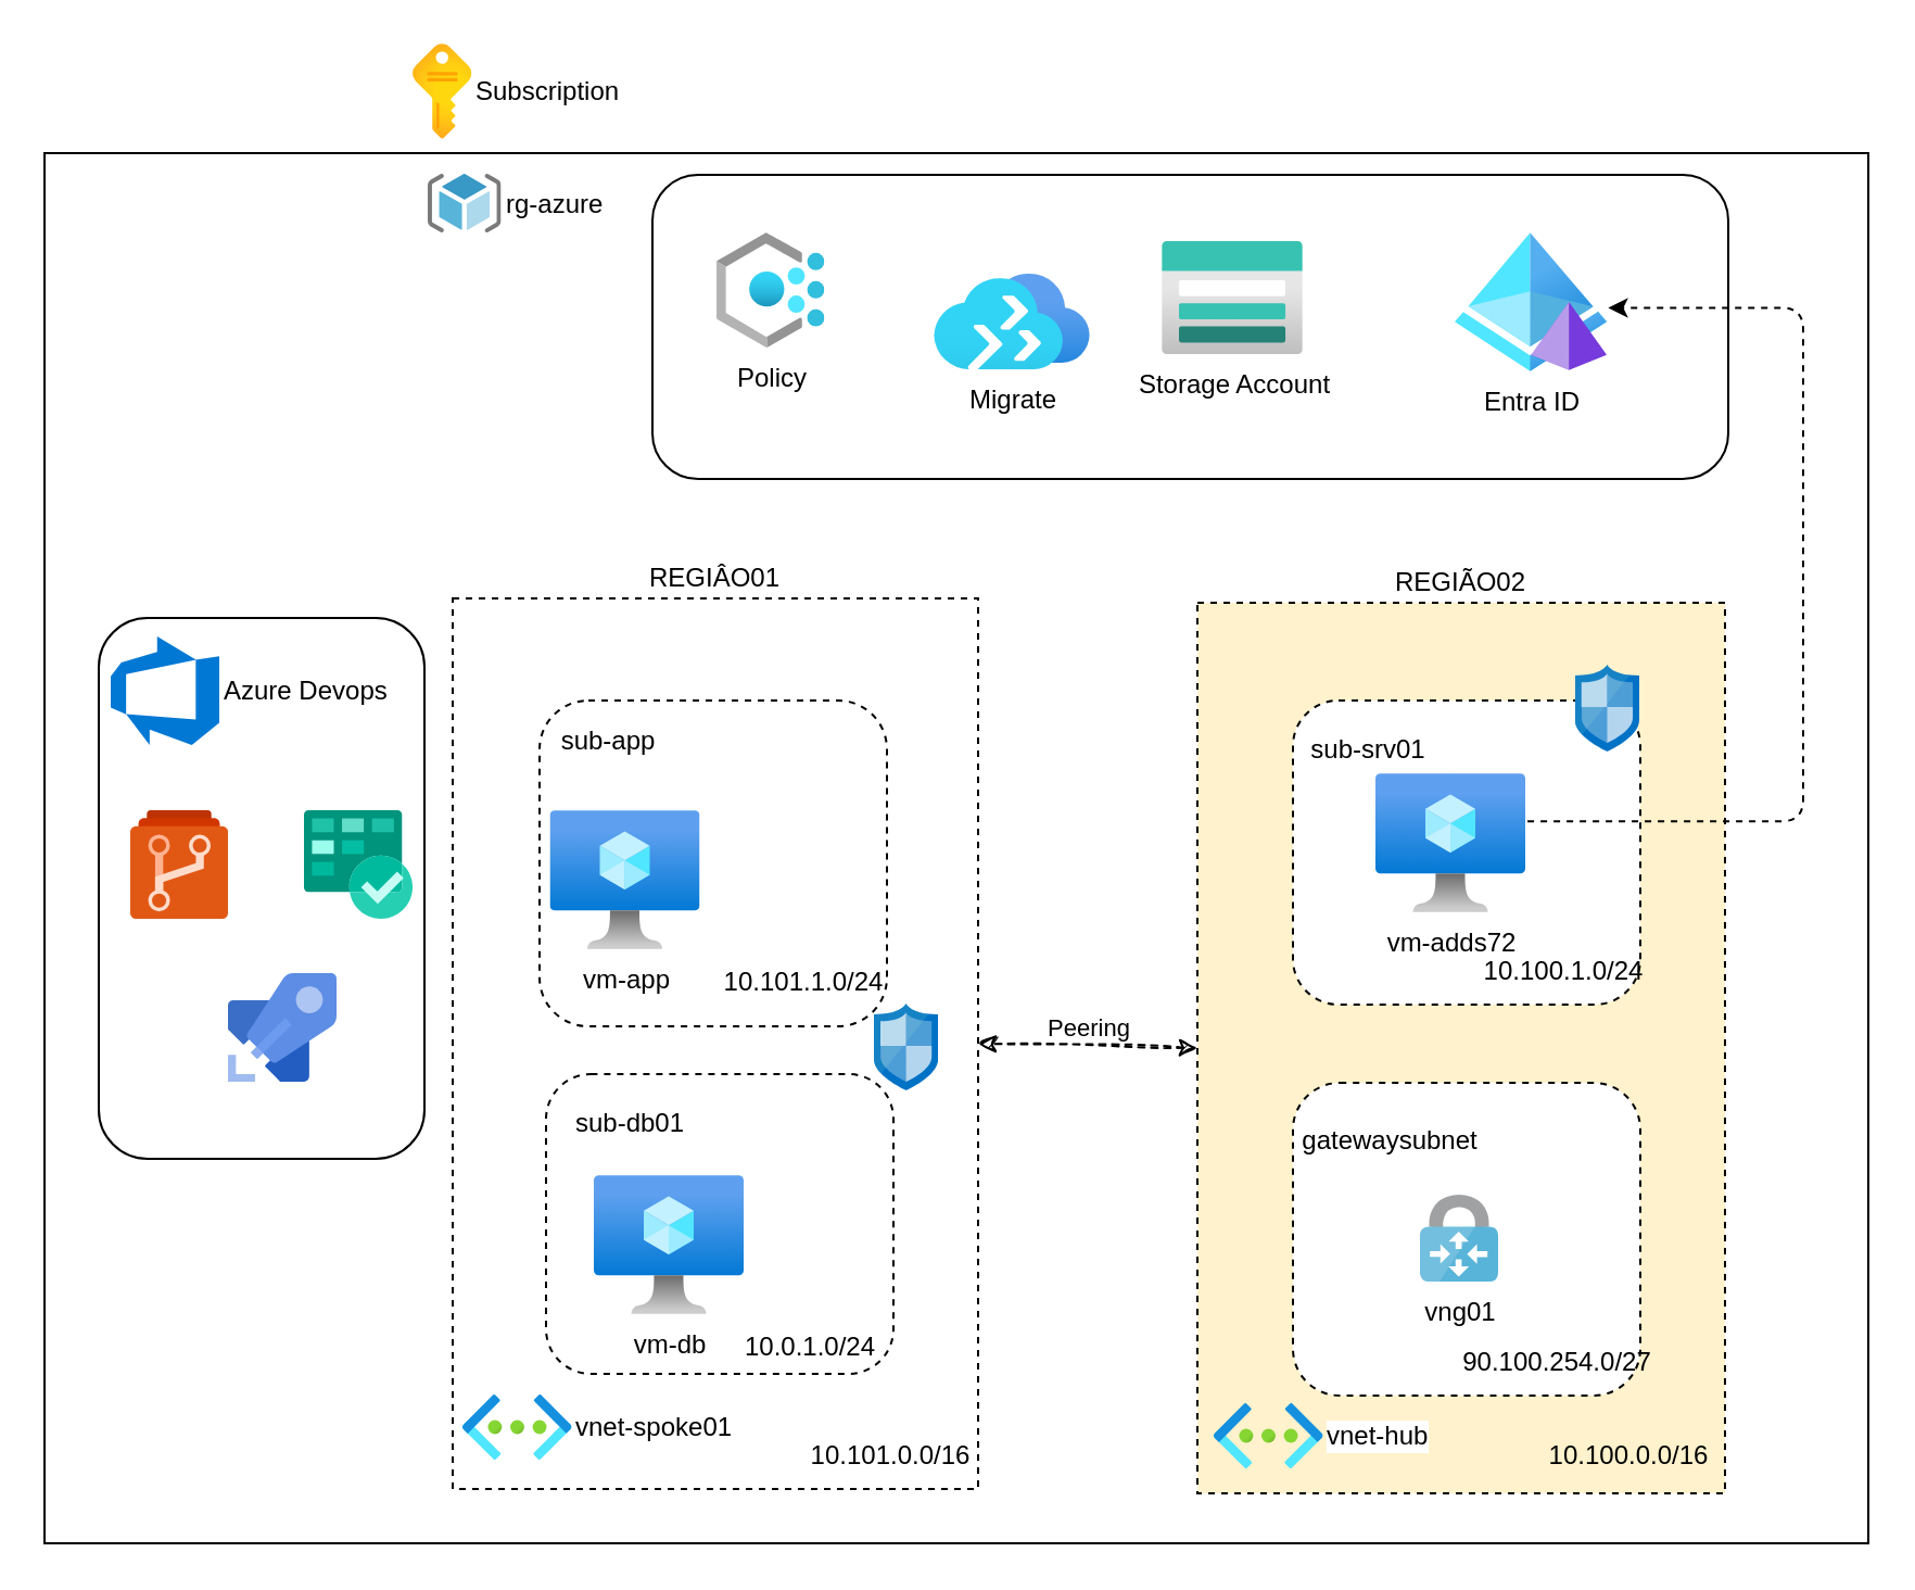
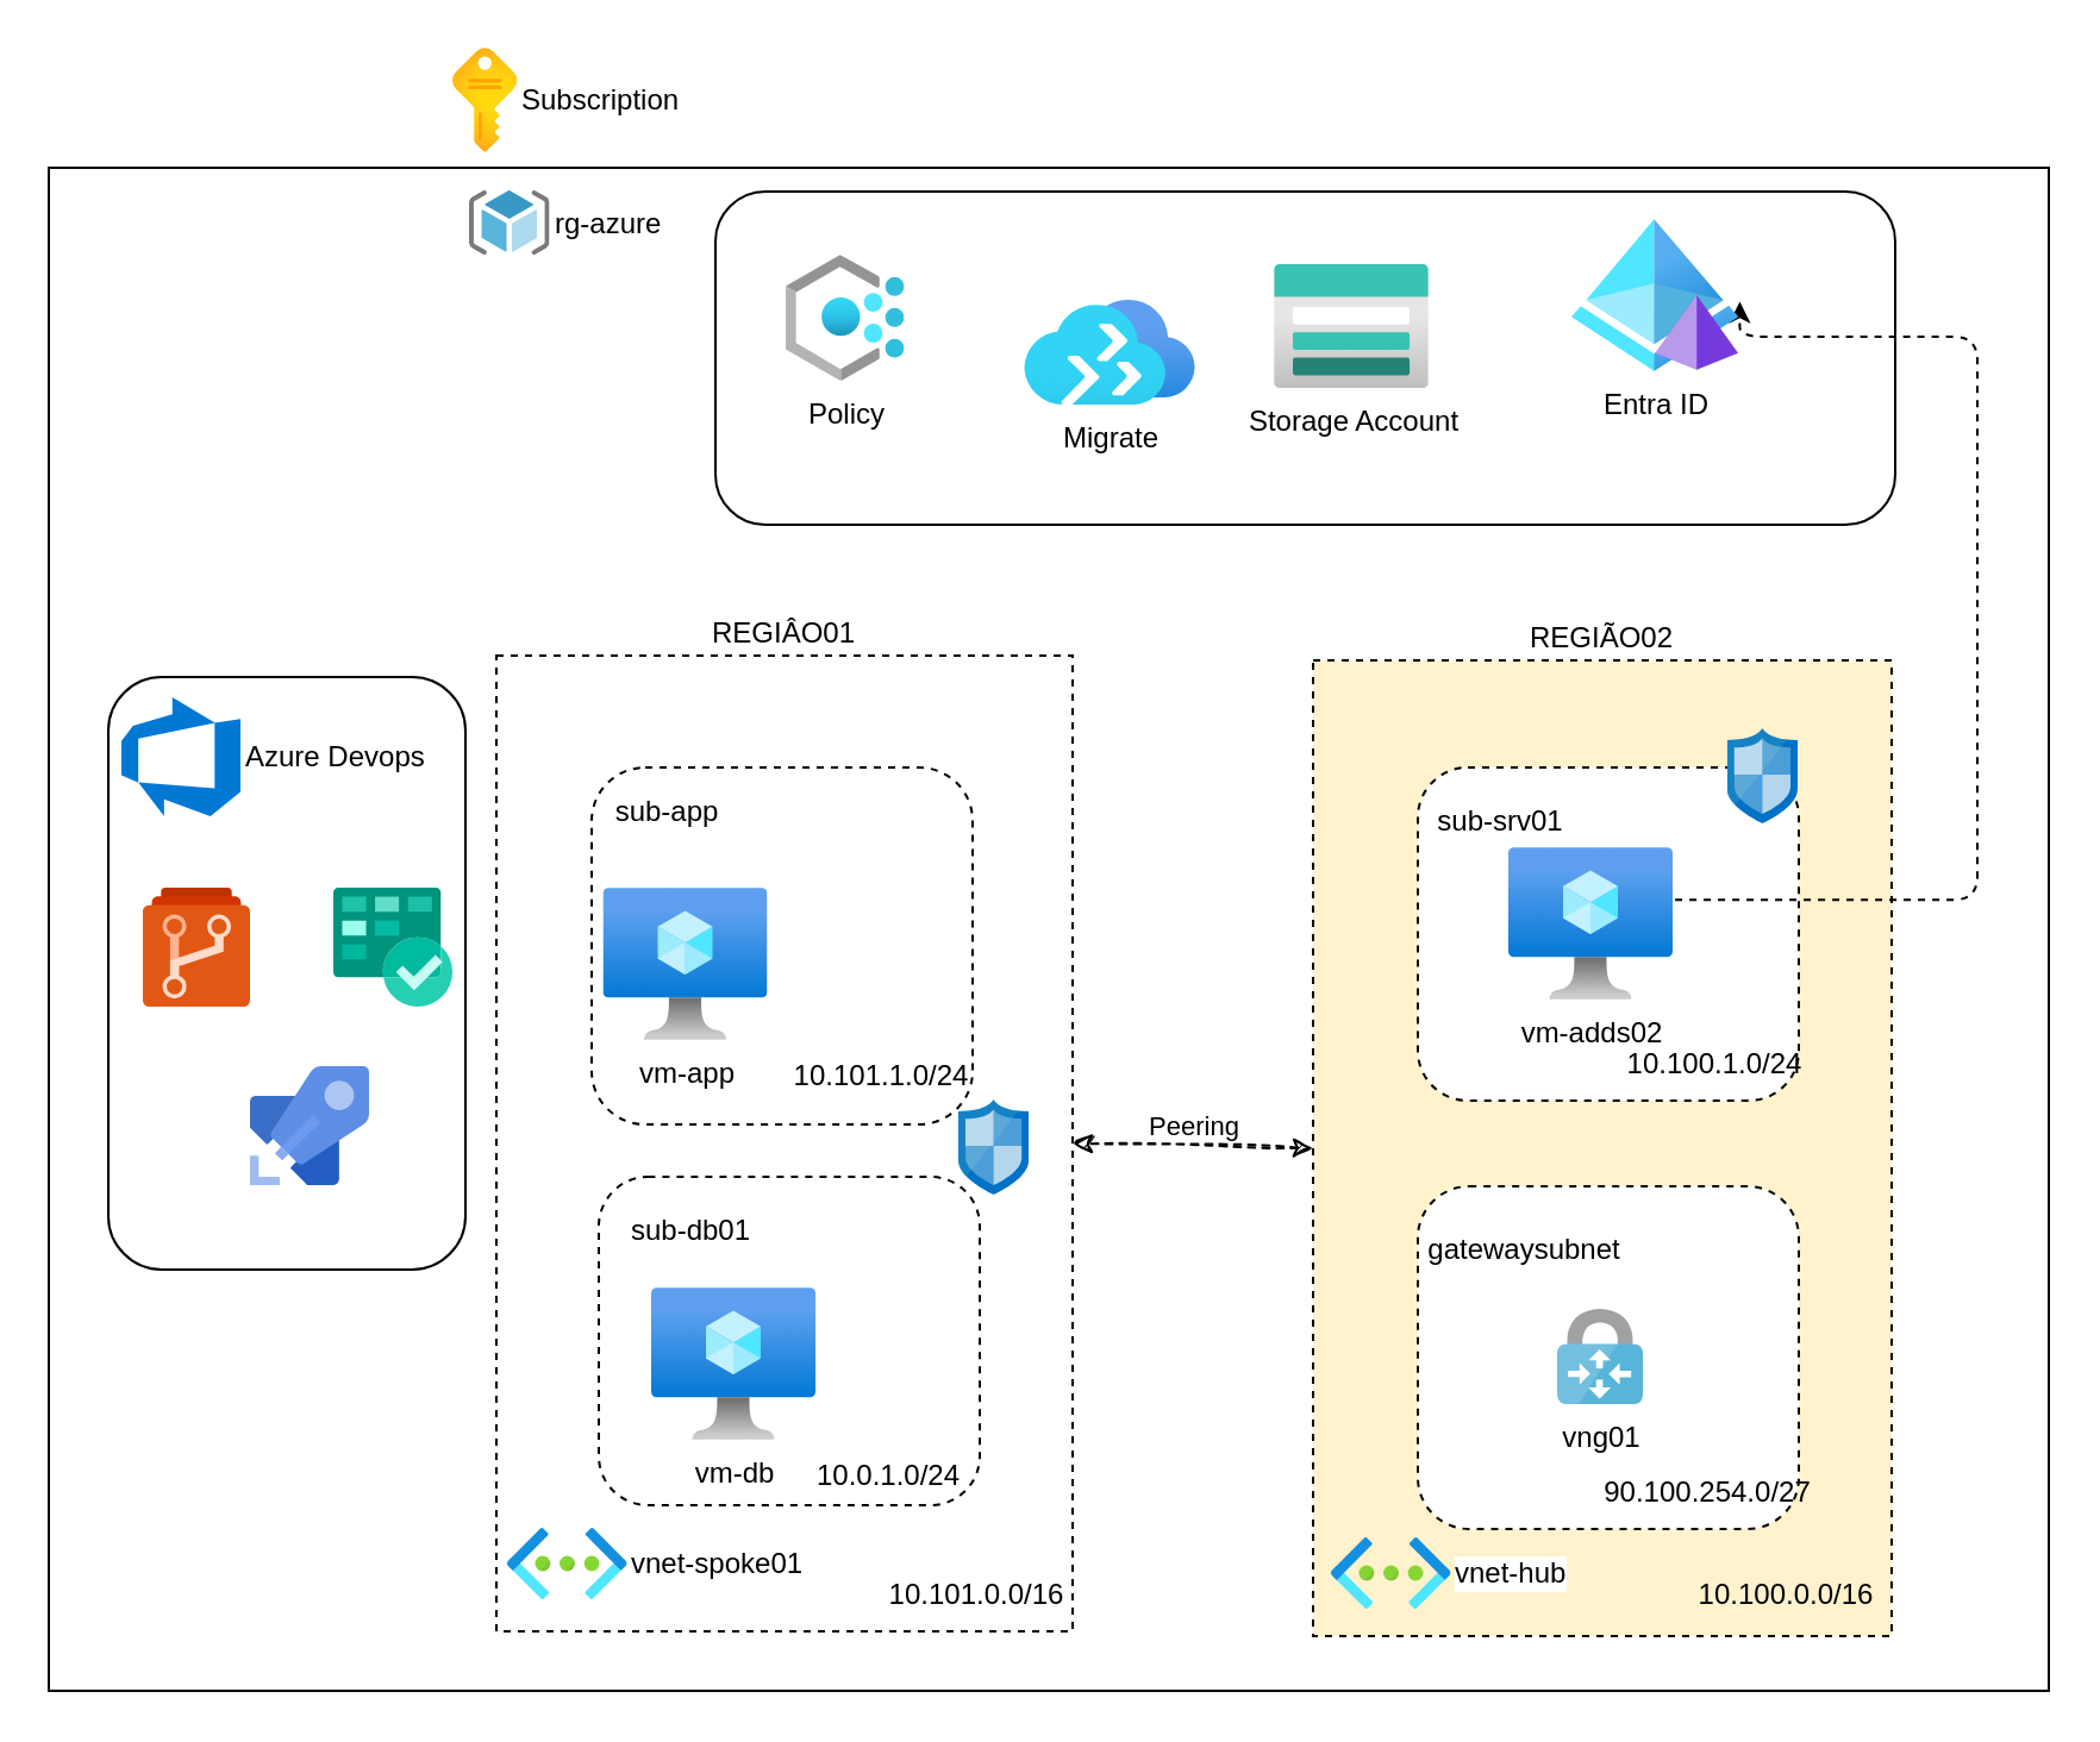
- <mxCell id="34" value="Entra ID" style="aspect=fixed;html=1;points=[];align=center;image;fontSize=12;image=img/lib/azure2/identity/Azure_AD_Domain_Services.svg;" vertex="1" parent="1"><mxGeometry x="670" y="107" width="70" height="64" as="geometry" /></mxCell>
+ <mxCell id="34" value="Entra ID" style="aspect=fixed;html=1;points=[];align=center;image;fontSize=12;image=img/lib/azure2/identity/Azure_AD_Domain_Services.svg;" vertex="1" parent="1"><mxGeometry x="660" y="92" width="70" height="64" as="geometry" /></mxCell>
- <mxCell id="15" value="vm-adds72" style="aspect=fixed;html=1;points=[];align=center;image;fontSize=12;image=img/lib/azure2/compute/Virtual_Machine.svg;dashed=1;" parent="1" vertex="1"><mxGeometry x="633.5" y="356" width="69" height="64" as="geometry" /></mxCell>
+ <mxCell id="15" value="vm-adds02" style="aspect=fixed;html=1;points=[];align=center;image;fontSize=12;image=img/lib/azure2/compute/Virtual_Machine.svg;dashed=1;" parent="1" vertex="1"><mxGeometry x="633.5" y="356" width="69" height="64" as="geometry" /></mxCell>
